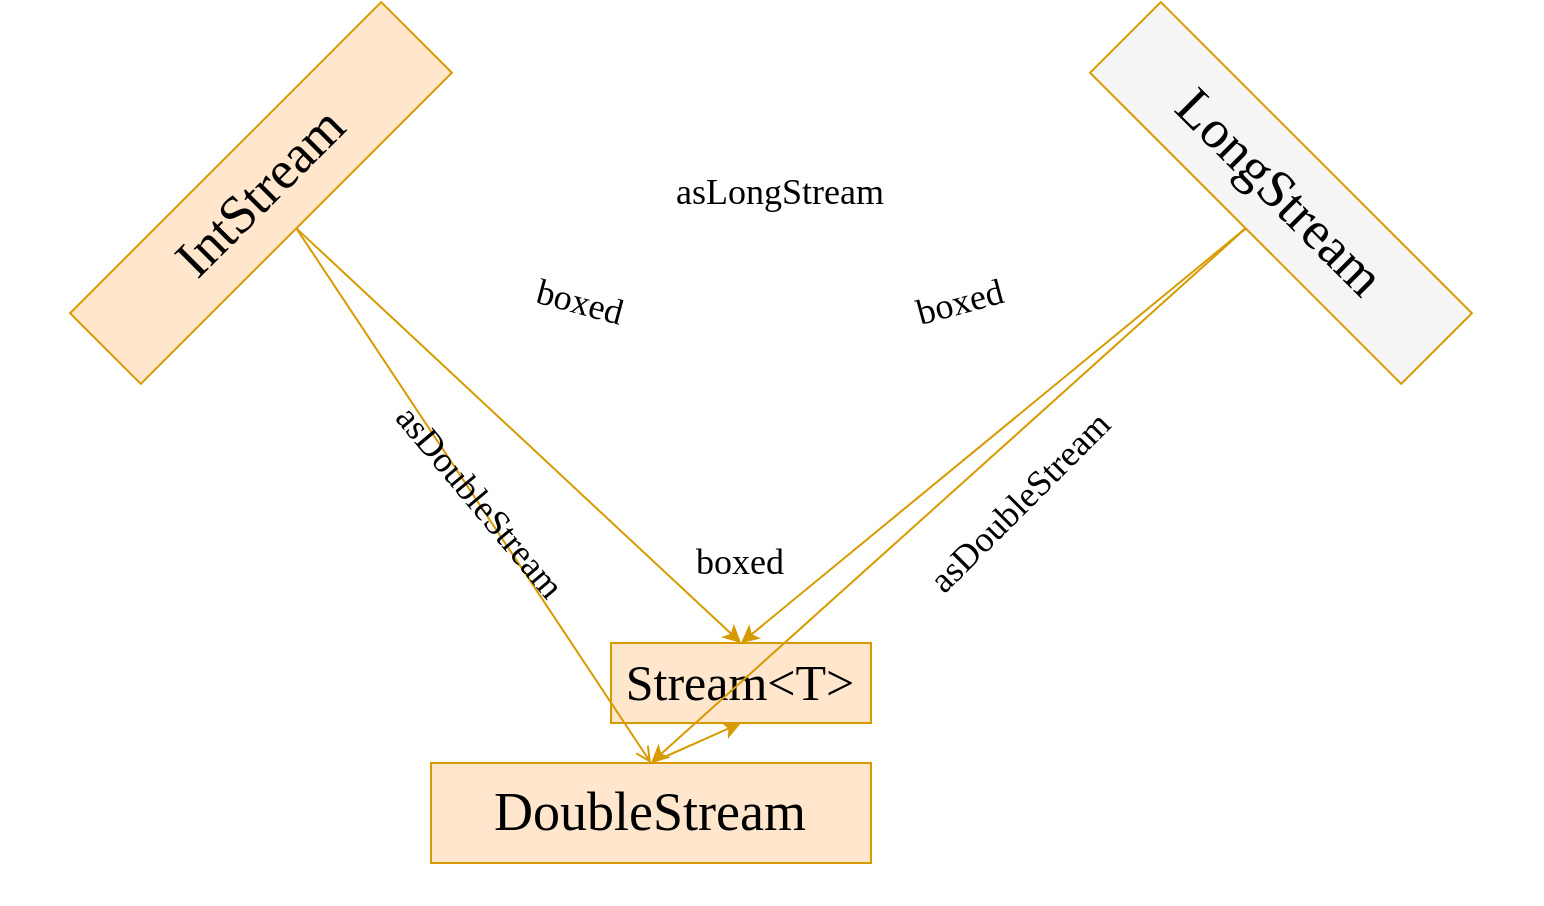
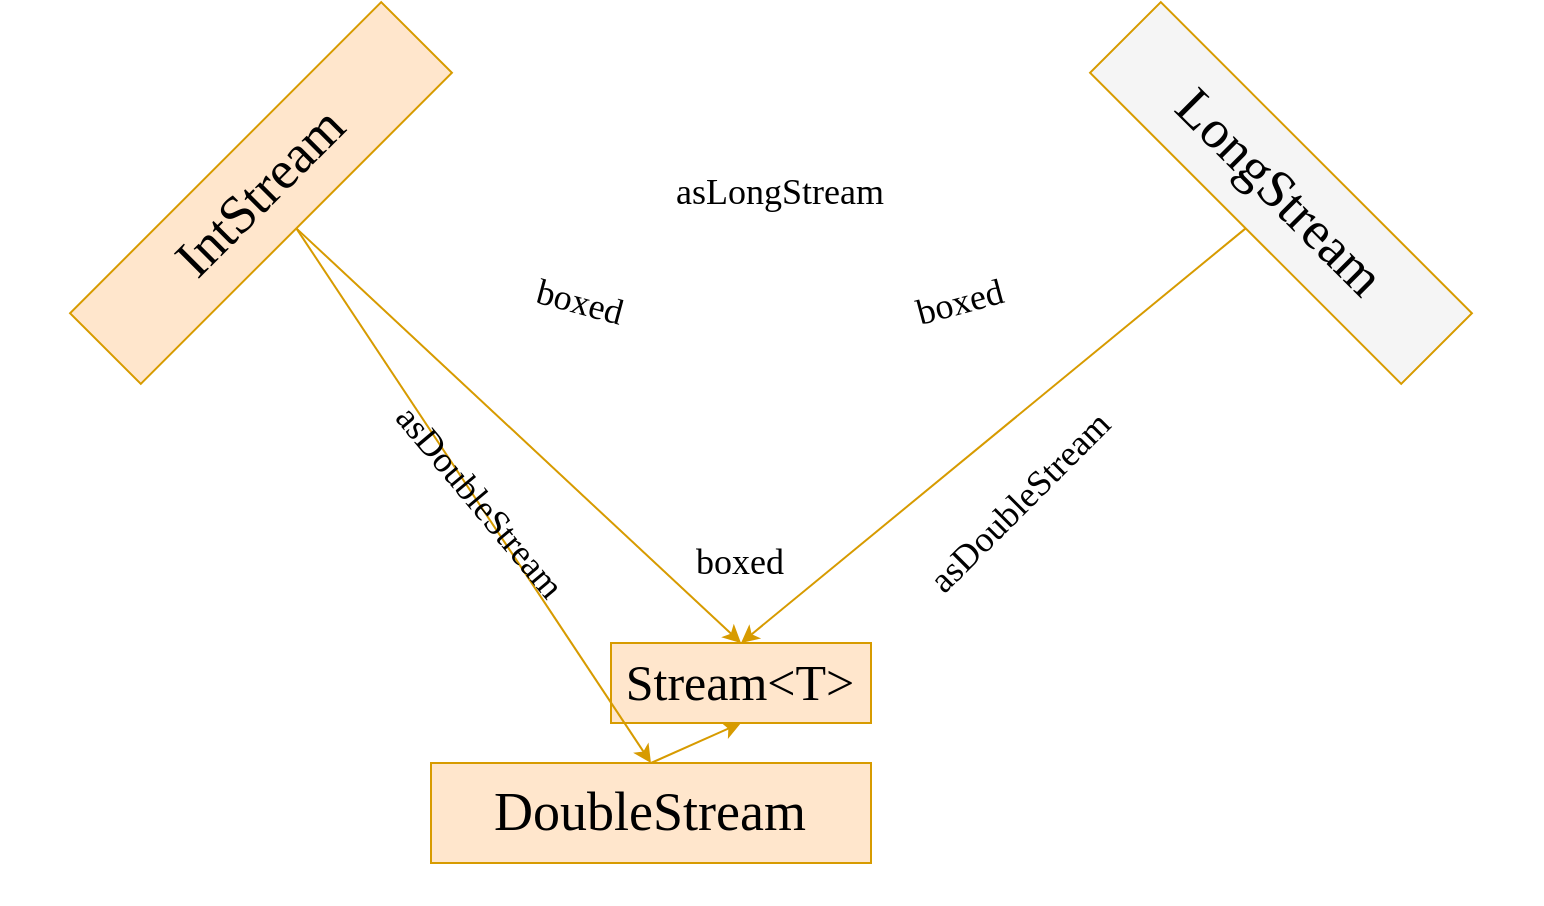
- <mxCell id="6" value="" style="endArrow=classic;html=1;fontFamily=Comic Sans MS;fontSize=25;entryX=0.5;entryY=0;entryDx=0;entryDy=0;exitX=0.5;exitY=1;exitDx=0;exitDy=0;fillColor=#ffe6cc;strokeColor=#d79b00;" edge="1" parent="1" source="4" target="3"><mxGeometry width="50" height="50" relative="1" as="geometry"><mxPoint x="380" y="390" as="sourcePoint" /><mxPoint x="430" y="340" as="targetPoint" /></mxGeometry></mxCell>
- <mxCell id="7" value="" style="endArrow=open;html=1;fontFamily=Comic Sans MS;fontSize=25;exitX=0.5;exitY=1;exitDx=0;exitDy=0;entryX=0.5;entryY=0;entryDx=0;entryDy=0;fillColor=#ffe6cc;strokeColor=#d79b00;" edge="1" parent="1" source="2" target="3"><mxGeometry width="50" height="50" relative="1" as="geometry"><mxPoint x="110" y="130" as="sourcePoint" /><mxPoint x="210" y="240" as="targetPoint" /></mxGeometry></mxCell>
+ <mxCell id="7" value="" style="endArrow=classic;html=1;fontFamily=Comic Sans MS;fontSize=25;exitX=0.5;exitY=1;exitDx=0;exitDy=0;entryX=0.5;entryY=0;entryDx=0;entryDy=0;fillColor=#ffe6cc;strokeColor=#d79b00;" edge="1" parent="1" source="2" target="3"><mxGeometry width="50" height="50" relative="1" as="geometry"><mxPoint x="110" y="130" as="sourcePoint" /><mxPoint x="210" y="240" as="targetPoint" /></mxGeometry></mxCell>
